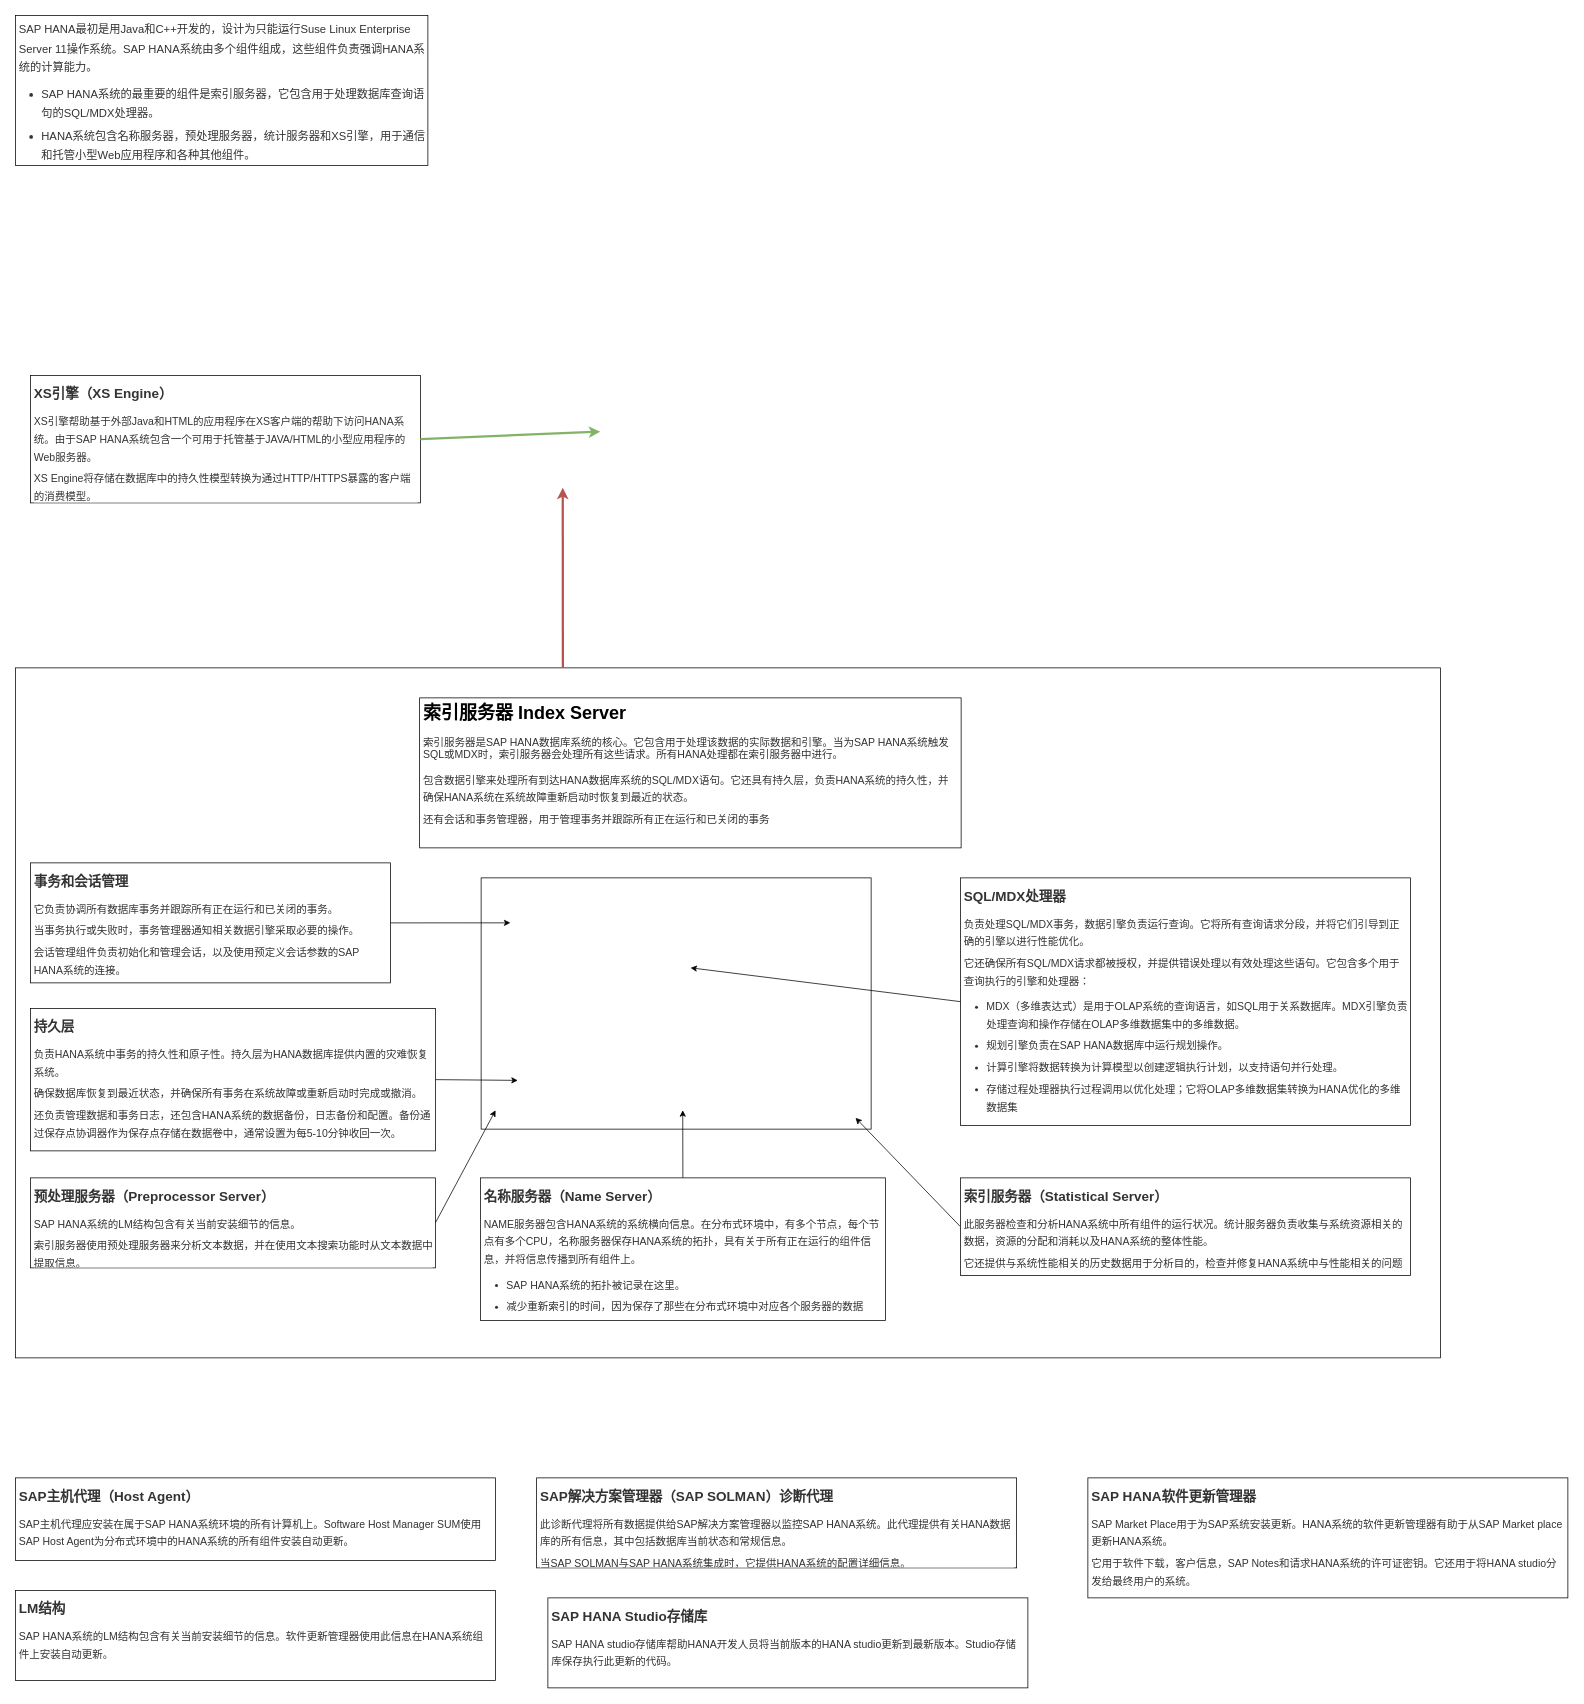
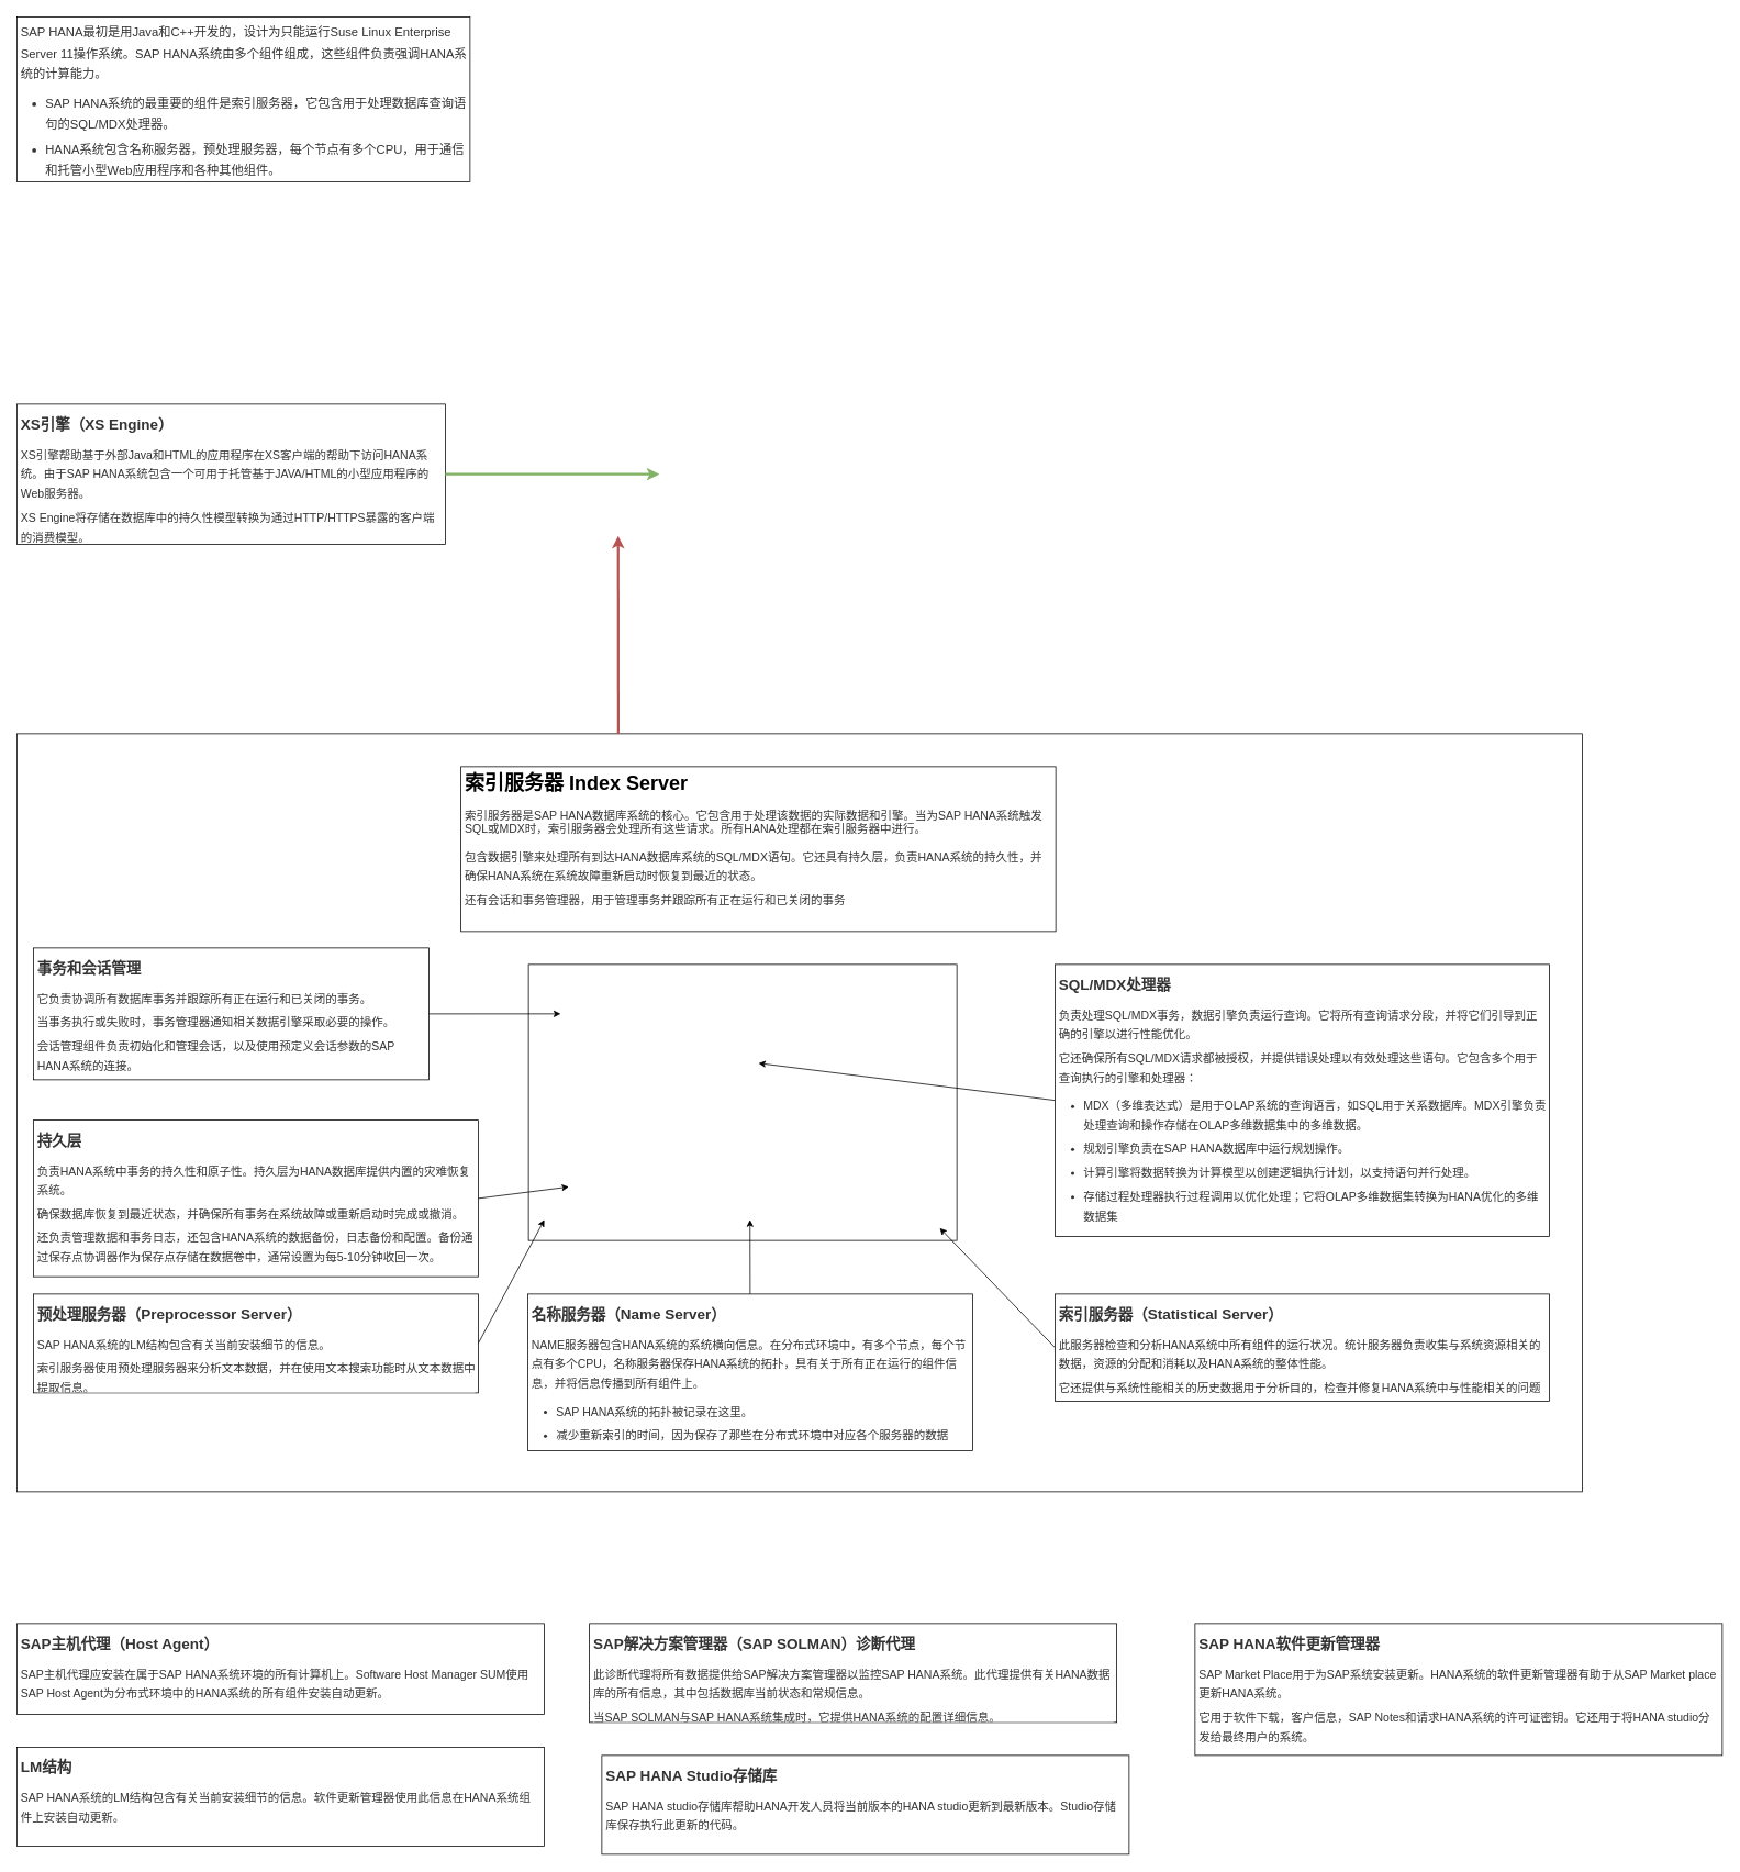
- <mxCell id="10" value="&lt;h1&gt;&lt;p style=&quot;margin: 0px 0px 5px ; padding: 0px ; overflow-wrap: break-word ; color: rgb(51 , 51 , 51) ; line-height: 1.7 ; font-family: , , &amp;#34;helvetica neue&amp;#34; , &amp;#34;pingfang sc&amp;#34; , &amp;#34;microsoft yahei&amp;#34; , &amp;#34;source han sans sc&amp;#34; , &amp;#34;noto sans cjk sc&amp;#34; , &amp;#34;wenquanyi micro hei&amp;#34; , sans-serif ; font-size: 15px ; font-weight: 400 ; background-color: rgb(255 , 255 , 255)&quot;&gt;&lt;span style=&quot;margin: 0px ; padding: 0px&quot;&gt;SAP HANA最初是用Java和C++开发的，设计为只能运行Suse Linux Enterprise Server 11操作系统。SAP HANA系统由多个组件组成，这些组件负责强调HANA系统的计算能力。&lt;/span&gt;&lt;/p&gt;&lt;ul class=&quot;list&quot; style=&quot;margin: 10px 0px ; padding: 0px 0px 0px 30px ; list-style-position: outside ; list-style-image: none ; line-height: 1.7 ; color: rgb(51 , 51 , 51) ; font-family: , , &amp;#34;helvetica neue&amp;#34; , &amp;#34;pingfang sc&amp;#34; , &amp;#34;microsoft yahei&amp;#34; , &amp;#34;source han sans sc&amp;#34; , &amp;#34;noto sans cjk sc&amp;#34; , &amp;#34;wenquanyi micro hei&amp;#34; , sans-serif ; font-size: 15px ; font-weight: 400 ; background-color: rgb(255 , 255 , 255)&quot;&gt;&lt;li style=&quot;margin: 0px 0px 5px ; padding: 0px ; list-style-type: inherit&quot;&gt;&lt;p style=&quot;margin: 0px 0px 5px ; padding: 0px ; overflow-wrap: break-word ; line-height: 1.7&quot;&gt;&lt;span style=&quot;margin: 0px ; padding: 0px&quot;&gt;&lt;/span&gt;SAP HANA系统的最重要的组件是索引服务器，它包含用于处理数据库查询语句的SQL/MDX处理器。&lt;/p&gt;&lt;/li&gt;&lt;li style=&quot;margin: 0px 0px 5px ; padding: 0px ; list-style-type: inherit&quot;&gt;&lt;p style=&quot;margin: 0px 0px 5px ; padding: 0px ; overflow-wrap: break-word ; line-height: 1.7&quot;&gt;&lt;span style=&quot;margin: 0px ; padding: 0px&quot;&gt;HANA系统包含名称服务器，预处理服务器，统计服务器和XS引擎，用于通信和托管小型Web应用程序和各种其他组件。&lt;/span&gt;&lt;/p&gt;&lt;/li&gt;&lt;/ul&gt;&lt;/h1&gt;" style="text;html=1;spacing=5;spacingTop=-20;whiteSpace=wrap;overflow=hidden;rounded=0;fillColor=#ffffff;strokeColor=#000000;" vertex="1" parent="1"><mxGeometry x="20" y="20" width="550" height="200" as="geometry" /></mxCell>
+ <mxCell id="10" value="&lt;h1&gt;&lt;p style=&quot;margin: 0px 0px 5px ; padding: 0px ; overflow-wrap: break-word ; color: rgb(51 , 51 , 51) ; line-height: 1.7 ; font-family: , , &amp;#34;helvetica neue&amp;#34; , &amp;#34;pingfang sc&amp;#34; , &amp;#34;microsoft yahei&amp;#34; , &amp;#34;source han sans sc&amp;#34; , &amp;#34;noto sans cjk sc&amp;#34; , &amp;#34;wenquanyi micro hei&amp;#34; , sans-serif ; font-size: 15px ; font-weight: 400 ; background-color: rgb(255 , 255 , 255)&quot;&gt;&lt;span style=&quot;margin: 0px ; padding: 0px&quot;&gt;SAP HANA最初是用Java和C++开发的，设计为只能运行Suse Linux Enterprise Server 11操作系统。SAP HANA系统由多个组件组成，这些组件负责强调HANA系统的计算能力。&lt;/span&gt;&lt;/p&gt;&lt;ul class=&quot;list&quot; style=&quot;margin: 10px 0px ; padding: 0px 0px 0px 30px ; list-style-position: outside ; list-style-image: none ; line-height: 1.7 ; color: rgb(51 , 51 , 51) ; font-family: , , &amp;#34;helvetica neue&amp;#34; , &amp;#34;pingfang sc&amp;#34; , &amp;#34;microsoft yahei&amp;#34; , &amp;#34;source han sans sc&amp;#34; , &amp;#34;noto sans cjk sc&amp;#34; , &amp;#34;wenquanyi micro hei&amp;#34; , sans-serif ; font-size: 15px ; font-weight: 400 ; background-color: rgb(255 , 255 , 255)&quot;&gt;&lt;li style=&quot;margin: 0px 0px 5px ; padding: 0px ; list-style-type: inherit&quot;&gt;&lt;p style=&quot;margin: 0px 0px 5px ; padding: 0px ; overflow-wrap: break-word ; line-height: 1.7&quot;&gt;&lt;span style=&quot;margin: 0px ; padding: 0px&quot;&gt;&lt;/span&gt;SAP HANA系统的最重要的组件是索引服务器，它包含用于处理数据库查询语句的SQL/MDX处理器。&lt;/p&gt;&lt;/li&gt;&lt;li style=&quot;margin: 0px 0px 5px ; padding: 0px ; list-style-type: inherit&quot;&gt;&lt;p style=&quot;margin: 0px 0px 5px ; padding: 0px ; overflow-wrap: break-word ; line-height: 1.7&quot;&gt;&lt;span style=&quot;margin: 0px ; padding: 0px&quot;&gt;HANA系统包含名称服务器，预处理服务器，每个节点有多个CPU，用于通信和托管小型Web应用程序和各种其他组件。&lt;/span&gt;&lt;/p&gt;&lt;/li&gt;&lt;/ul&gt;&lt;/h1&gt;" style="text;html=1;spacing=5;spacingTop=-20;whiteSpace=wrap;overflow=hidden;rounded=0;fillColor=#ffffff;strokeColor=#000000;" vertex="1" parent="1"><mxGeometry x="20" y="20" width="550" height="200" as="geometry" /></mxCell>
- <mxCell id="3" value="&lt;h3 style=&quot;margin: 20px 0px 10px ; padding: 0px ; color: rgb(51 , 51 , 51) ; line-height: 1.7 ; font-size: 18px ; font-family: , , &amp;#34;helvetica neue&amp;#34; , &amp;#34;pingfang sc&amp;#34; , &amp;#34;microsoft yahei&amp;#34; , &amp;#34;source han sans sc&amp;#34; , &amp;#34;noto sans cjk sc&amp;#34; , &amp;#34;wenquanyi micro hei&amp;#34; , sans-serif ; background-color: rgb(255 , 255 , 255)&quot;&gt;XS引擎（XS Engine）&lt;/h3&gt;&lt;h1 style=&quot;font-size: 14px&quot;&gt;&lt;p style=&quot;margin: 0px 0px 5px ; padding: 0px ; overflow-wrap: break-word ; color: rgb(51 , 51 , 51) ; line-height: 1.7 ; font-weight: 400 ; background-color: rgb(255 , 255 , 255)&quot;&gt;&lt;span style=&quot;margin: 0px ; padding: 0px&quot;&gt;&lt;/span&gt;XS引擎帮助基于外部Java和HTML的应用程序在XS客户端的帮助下访问HANA系统。由于SAP HANA系统包含一个可用于托管基于JAVA/HTML的小型应用程序的Web服务器。&lt;/p&gt;&lt;p style=&quot;margin: 0px 0px 5px ; padding: 0px ; overflow-wrap: break-word ; color: rgb(51 , 51 , 51) ; line-height: 1.7 ; font-weight: 400 ; background-color: rgb(255 , 255 , 255)&quot;&gt;&lt;span style=&quot;font-family: , , &amp;#34;helvetica neue&amp;#34; , &amp;#34;pingfang sc&amp;#34; , &amp;#34;microsoft yahei&amp;#34; , &amp;#34;source han sans sc&amp;#34; , &amp;#34;noto sans cjk sc&amp;#34; , &amp;#34;wenquanyi micro hei&amp;#34; , sans-serif&quot;&gt;XS Engine将存储在数据库中的持久性模型转换为通过HTTP/HTTPS暴露的客户端的消费模型。&lt;/span&gt;&lt;br&gt;&lt;/p&gt;&lt;div&gt;&lt;span style=&quot;font-family: , , &amp;#34;helvetica neue&amp;#34; , &amp;#34;pingfang sc&amp;#34; , &amp;#34;microsoft yahei&amp;#34; , &amp;#34;source han sans sc&amp;#34; , &amp;#34;noto sans cjk sc&amp;#34; , &amp;#34;wenquanyi micro hei&amp;#34; , sans-serif&quot;&gt;&lt;br&gt;&lt;/span&gt;&lt;/div&gt;&lt;/h1&gt;" style="text;html=1;spacing=5;spacingTop=-20;whiteSpace=wrap;overflow=hidden;rounded=0;fillColor=#ffffff;strokeColor=#000000;" vertex="1" parent="1"><mxGeometry x="40" y="500" width="520" height="170" as="geometry" /></mxCell>
+ <mxCell id="3" value="&lt;h3 style=&quot;margin: 20px 0px 10px ; padding: 0px ; color: rgb(51 , 51 , 51) ; line-height: 1.7 ; font-size: 18px ; font-family: , , &amp;#34;helvetica neue&amp;#34; , &amp;#34;pingfang sc&amp;#34; , &amp;#34;microsoft yahei&amp;#34; , &amp;#34;source han sans sc&amp;#34; , &amp;#34;noto sans cjk sc&amp;#34; , &amp;#34;wenquanyi micro hei&amp;#34; , sans-serif ; background-color: rgb(255 , 255 , 255)&quot;&gt;XS引擎（XS Engine）&lt;/h3&gt;&lt;h1 style=&quot;font-size: 14px&quot;&gt;&lt;p style=&quot;margin: 0px 0px 5px ; padding: 0px ; overflow-wrap: break-word ; color: rgb(51 , 51 , 51) ; line-height: 1.7 ; font-weight: 400 ; background-color: rgb(255 , 255 , 255)&quot;&gt;&lt;span style=&quot;margin: 0px ; padding: 0px&quot;&gt;&lt;/span&gt;XS引擎帮助基于外部Java和HTML的应用程序在XS客户端的帮助下访问HANA系统。由于SAP HANA系统包含一个可用于托管基于JAVA/HTML的小型应用程序的Web服务器。&lt;/p&gt;&lt;p style=&quot;margin: 0px 0px 5px ; padding: 0px ; overflow-wrap: break-word ; color: rgb(51 , 51 , 51) ; line-height: 1.7 ; font-weight: 400 ; background-color: rgb(255 , 255 , 255)&quot;&gt;&lt;span style=&quot;font-family: , , &amp;#34;helvetica neue&amp;#34; , &amp;#34;pingfang sc&amp;#34; , &amp;#34;microsoft yahei&amp;#34; , &amp;#34;source han sans sc&amp;#34; , &amp;#34;noto sans cjk sc&amp;#34; , &amp;#34;wenquanyi micro hei&amp;#34; , sans-serif&quot;&gt;XS Engine将存储在数据库中的持久性模型转换为通过HTTP/HTTPS暴露的客户端的消费模型。&lt;/span&gt;&lt;br&gt;&lt;/p&gt;&lt;div&gt;&lt;span style=&quot;font-family: , , &amp;#34;helvetica neue&amp;#34; , &amp;#34;pingfang sc&amp;#34; , &amp;#34;microsoft yahei&amp;#34; , &amp;#34;source han sans sc&amp;#34; , &amp;#34;noto sans cjk sc&amp;#34; , &amp;#34;wenquanyi micro hei&amp;#34; , sans-serif&quot;&gt;&lt;br&gt;&lt;/span&gt;&lt;/div&gt;&lt;/h1&gt;" style="text;html=1;spacing=5;spacingTop=-20;whiteSpace=wrap;overflow=hidden;rounded=0;fillColor=#ffffff;strokeColor=#000000;" vertex="1" parent="1"><mxGeometry x="20" y="490" width="520" height="170" as="geometry" /></mxCell>
- <mxCell id="20" value="&lt;h3 style=&quot;margin: 20px 0px 10px ; padding: 0px ; color: rgb(51 , 51 , 51) ; line-height: 1.7 ; font-size: 18px ; font-family: , , &amp;#34;helvetica neue&amp;#34; , &amp;#34;pingfang sc&amp;#34; , &amp;#34;microsoft yahei&amp;#34; , &amp;#34;source han sans sc&amp;#34; , &amp;#34;noto sans cjk sc&amp;#34; , &amp;#34;wenquanyi micro hei&amp;#34; , sans-serif ; background-color: rgb(255 , 255 , 255)&quot;&gt;&lt;span style=&quot;margin: 0px ; padding: 0px&quot;&gt;持久层&lt;/span&gt;&lt;/h3&gt;&lt;h1 style=&quot;font-size: 14px&quot;&gt;&lt;p style=&quot;margin: 0px 0px 5px ; padding: 0px ; overflow-wrap: break-word ; color: rgb(51 , 51 , 51) ; line-height: 1.7 ; font-weight: 400 ; background-color: rgb(255 , 255 , 255)&quot;&gt;&lt;span style=&quot;margin: 0px ; padding: 0px&quot;&gt;负责HANA系统中事务的持久性和原子性。&lt;/span&gt;&lt;span style=&quot;margin: 0px ; padding: 0px&quot;&gt;持久层为HANA数据库提供内置的灾难恢复系统。&lt;/span&gt;&lt;/p&gt;&lt;p style=&quot;margin: 0px 0px 5px ; padding: 0px ; overflow-wrap: break-word ; color: rgb(51 , 51 , 51) ; line-height: 1.7 ; font-weight: 400 ; background-color: rgb(255 , 255 , 255)&quot;&gt;&lt;span style=&quot;margin: 0px ; padding: 0px&quot;&gt;&lt;/span&gt;确保数据库恢复到最近状态，并确保所有事务在系统故障或重新启动时完成或撤消。&lt;/p&gt;&lt;p style=&quot;margin: 0px 0px 5px ; padding: 0px ; overflow-wrap: break-word ; color: rgb(51 , 51 , 51) ; line-height: 1.7 ; font-weight: 400 ; background-color: rgb(255 , 255 , 255)&quot;&gt;&lt;span style=&quot;margin: 0px ; padding: 0px&quot;&gt;还负责管理数据和事务日志，还包含HANA系统的数据备份，日志备份和配置。&lt;/span&gt;&lt;span style=&quot;margin: 0px ; padding: 0px&quot;&gt;备份通过保存点协调器作为保存点存储在数据卷中，通常设置为每5-10分钟收回一次。&lt;/span&gt;&lt;br&gt;&lt;/p&gt;&lt;/h1&gt;" style="text;html=1;spacing=5;spacingTop=-20;whiteSpace=wrap;overflow=hidden;rounded=0;fillColor=#ffffff;strokeColor=#000000;" vertex="1" parent="12"><mxGeometry x="20" y="454" width="540" height="190" as="geometry" /></mxCell>
+ <mxCell id="20" value="&lt;h3 style=&quot;margin: 20px 0px 10px ; padding: 0px ; color: rgb(51 , 51 , 51) ; line-height: 1.7 ; font-size: 18px ; font-family: , , &amp;#34;helvetica neue&amp;#34; , &amp;#34;pingfang sc&amp;#34; , &amp;#34;microsoft yahei&amp;#34; , &amp;#34;source han sans sc&amp;#34; , &amp;#34;noto sans cjk sc&amp;#34; , &amp;#34;wenquanyi micro hei&amp;#34; , sans-serif ; background-color: rgb(255 , 255 , 255)&quot;&gt;&lt;span style=&quot;margin: 0px ; padding: 0px&quot;&gt;持久层&lt;/span&gt;&lt;/h3&gt;&lt;h1 style=&quot;font-size: 14px&quot;&gt;&lt;p style=&quot;margin: 0px 0px 5px ; padding: 0px ; overflow-wrap: break-word ; color: rgb(51 , 51 , 51) ; line-height: 1.7 ; font-weight: 400 ; background-color: rgb(255 , 255 , 255)&quot;&gt;&lt;span style=&quot;margin: 0px ; padding: 0px&quot;&gt;负责HANA系统中事务的持久性和原子性。&lt;/span&gt;&lt;span style=&quot;margin: 0px ; padding: 0px&quot;&gt;持久层为HANA数据库提供内置的灾难恢复系统。&lt;/span&gt;&lt;/p&gt;&lt;p style=&quot;margin: 0px 0px 5px ; padding: 0px ; overflow-wrap: break-word ; color: rgb(51 , 51 , 51) ; line-height: 1.7 ; font-weight: 400 ; background-color: rgb(255 , 255 , 255)&quot;&gt;&lt;span style=&quot;margin: 0px ; padding: 0px&quot;&gt;&lt;/span&gt;确保数据库恢复到最近状态，并确保所有事务在系统故障或重新启动时完成或撤消。&lt;/p&gt;&lt;p style=&quot;margin: 0px 0px 5px ; padding: 0px ; overflow-wrap: break-word ; color: rgb(51 , 51 , 51) ; line-height: 1.7 ; font-weight: 400 ; background-color: rgb(255 , 255 , 255)&quot;&gt;&lt;span style=&quot;margin: 0px ; padding: 0px&quot;&gt;还负责管理数据和事务日志，还包含HANA系统的数据备份，日志备份和配置。&lt;/span&gt;&lt;span style=&quot;margin: 0px ; padding: 0px&quot;&gt;备份通过保存点协调器作为保存点存储在数据卷中，通常设置为每5-10分钟收回一次。&lt;/span&gt;&lt;br&gt;&lt;/p&gt;&lt;/h1&gt;" style="text;html=1;spacing=5;spacingTop=-20;whiteSpace=wrap;overflow=hidden;rounded=0;fillColor=#ffffff;strokeColor=#000000;" vertex="1" parent="12"><mxGeometry x="20" y="469" width="540" height="190" as="geometry" /></mxCell>
